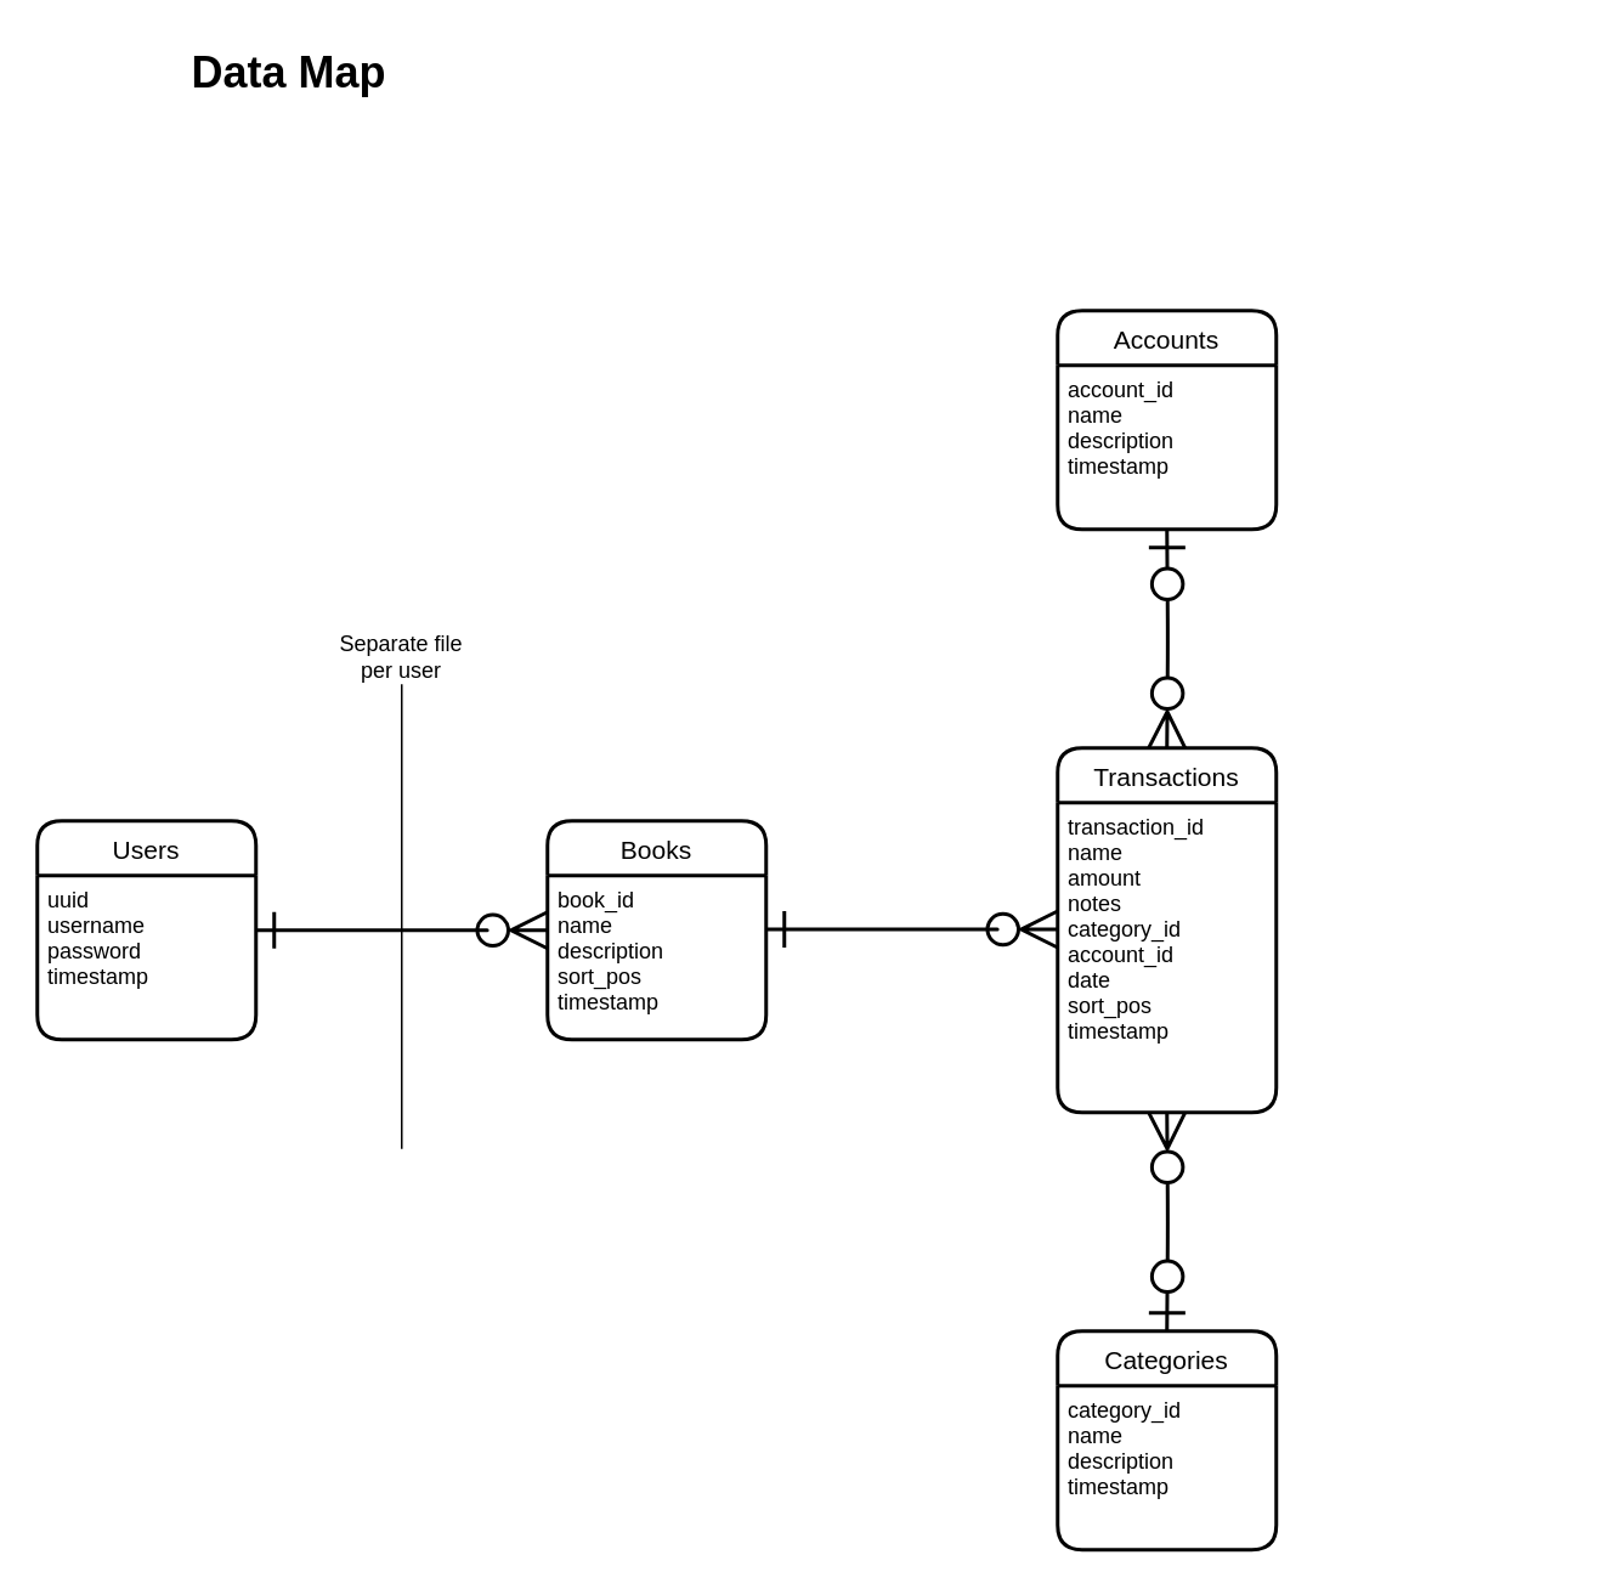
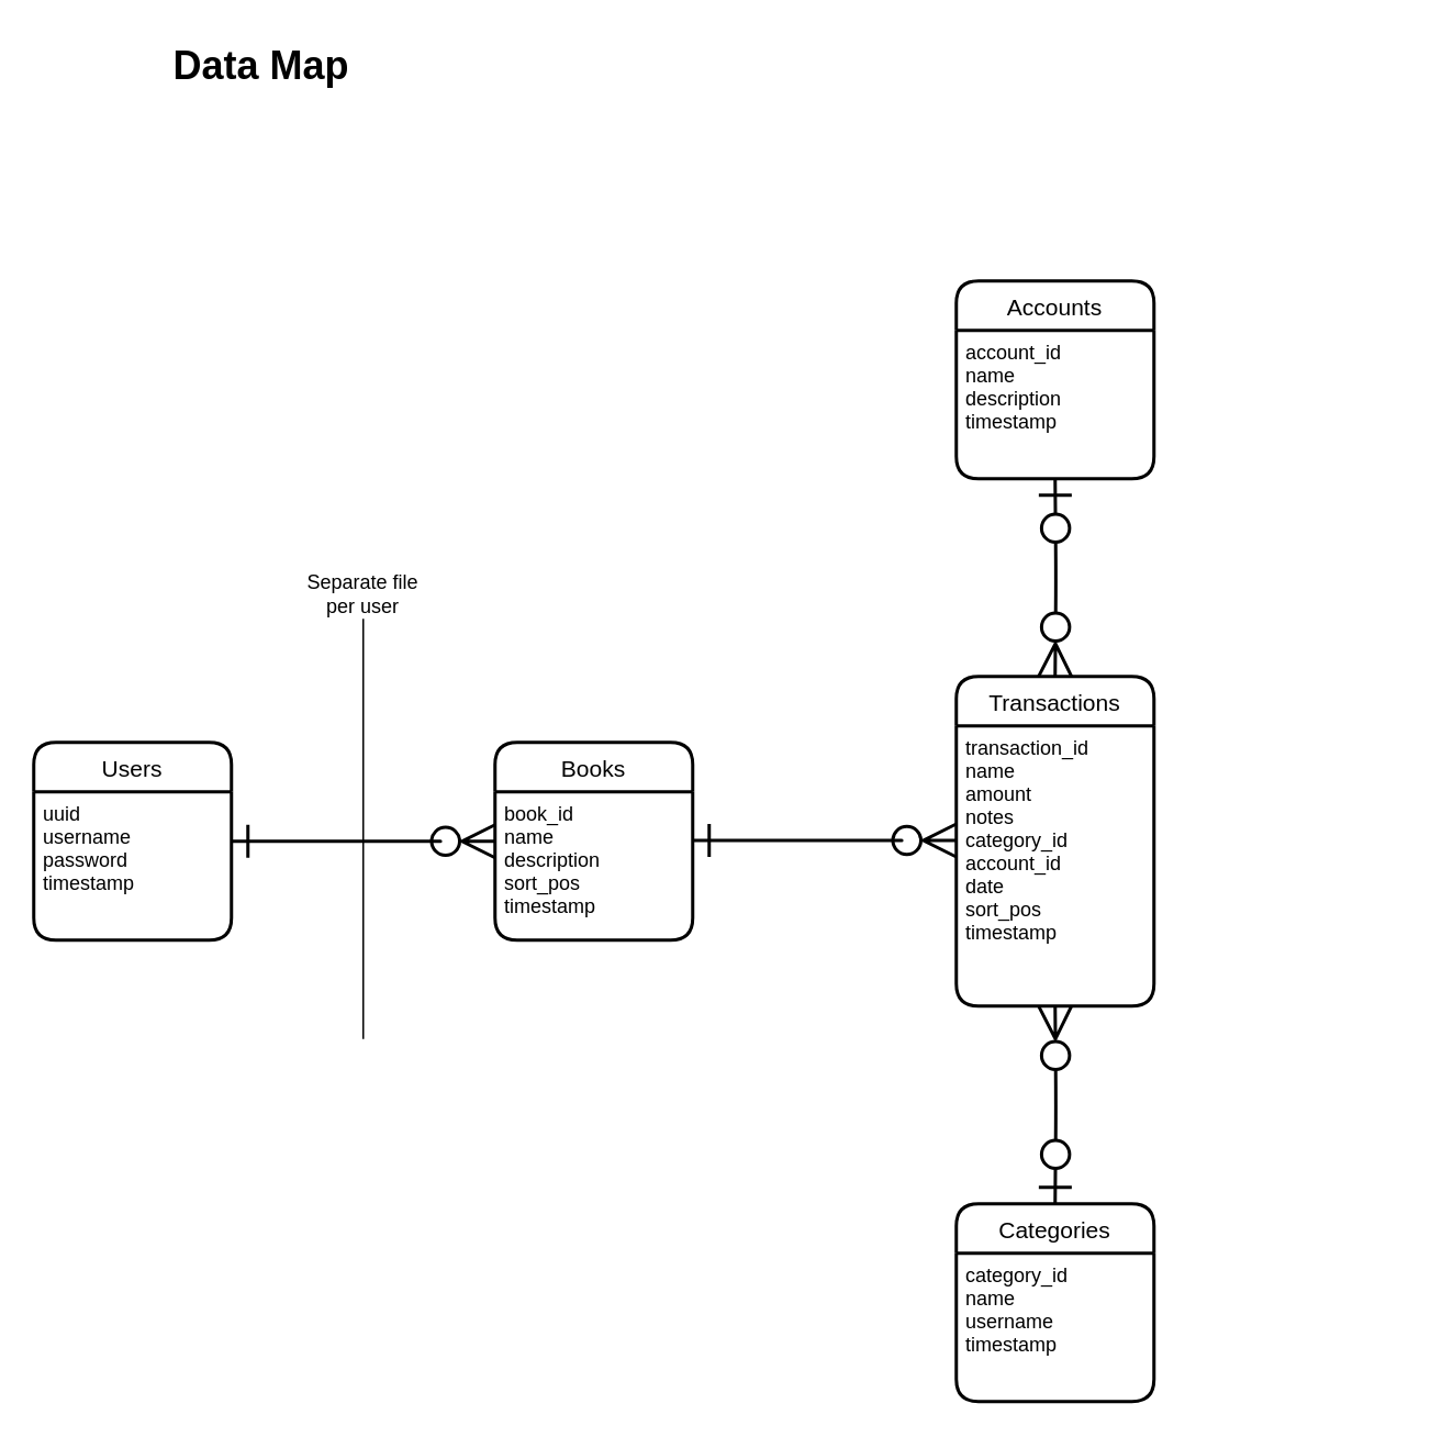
- <mxCell id="18" value="category_id&#10;name&#10;description&#10;timestamp" style="align=left;strokeColor=none;fillColor=none;spacingLeft=4;fontSize=12;verticalAlign=top;resizable=0;rotatable=0;part=1;" parent="17" vertex="1"><mxGeometry y="30" width="120" height="90" as="geometry" /></mxCell>
+ <mxCell id="18" value="category_id&#10;name&#10;username&#10;timestamp" style="align=left;strokeColor=none;fillColor=none;spacingLeft=4;fontSize=12;verticalAlign=top;resizable=0;rotatable=0;part=1;" parent="17" vertex="1"><mxGeometry y="30" width="120" height="90" as="geometry" /></mxCell>
